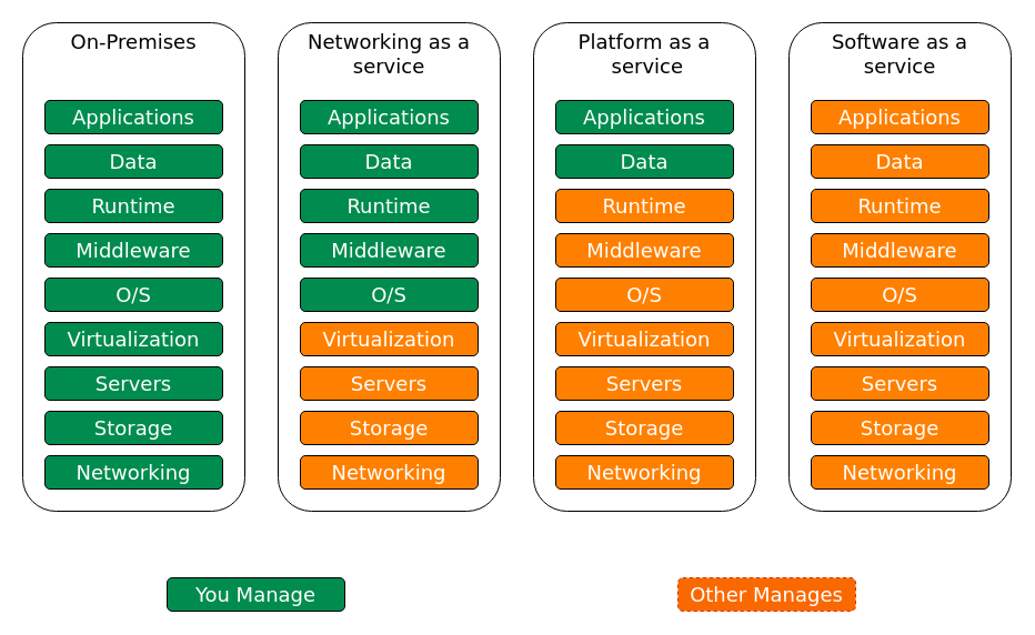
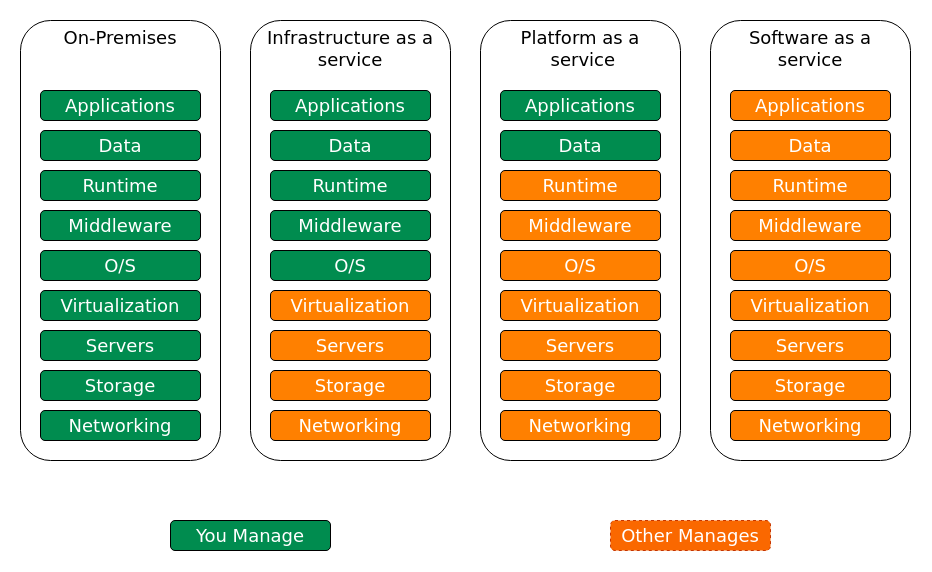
- <mxCell id="16" value="Networking as a service" style="rounded=1;whiteSpace=wrap;html=1;verticalAlign=top;fontFamily=Dejavu Sans;fontSize=18;" vertex="1" parent="15"><mxGeometry width="200" height="440" as="geometry" /></mxCell>
+ <mxCell id="16" value="Infrastructure as a service" style="rounded=1;whiteSpace=wrap;html=1;verticalAlign=top;fontFamily=Dejavu Sans;fontSize=18;" vertex="1" parent="15"><mxGeometry width="200" height="440" as="geometry" /></mxCell>
- <mxCell id="2" value="You Manage" style="rounded=1;whiteSpace=wrap;html=1;fontFamily=Dejavu Sans;fontSize=18;fillColor=#008C4F;fontColor=#FFFFFF;" vertex="1" parent="1"><mxGeometry x="150" y="520" width="160" height="30" as="geometry" /></mxCell>
+ <mxCell id="2" value="You Manage" style="rounded=1;whiteSpace=wrap;html=1;fontFamily=Dejavu Sans;fontSize=18;fillColor=#008C4F;fontColor=#FFFFFF;" vertex="1" parent="1"><mxGeometry x="170" y="520" width="160" height="30" as="geometry" /></mxCell>
